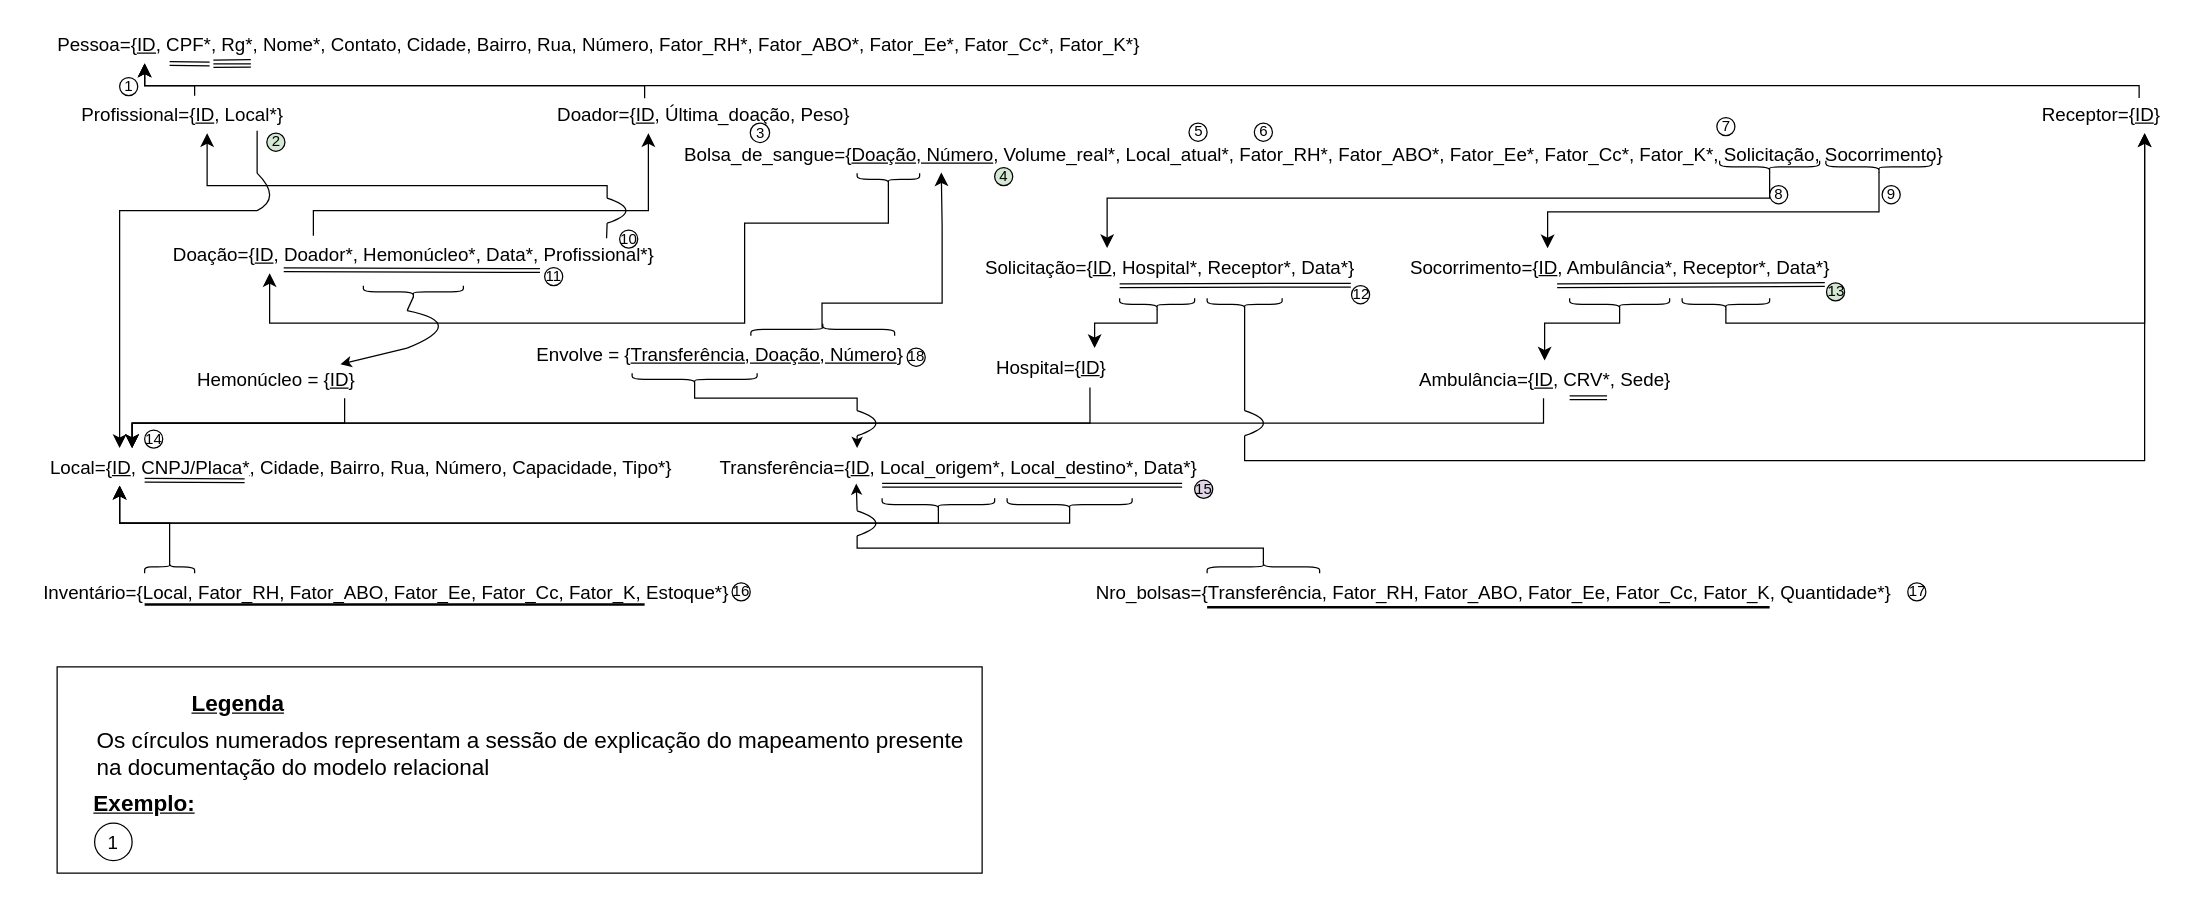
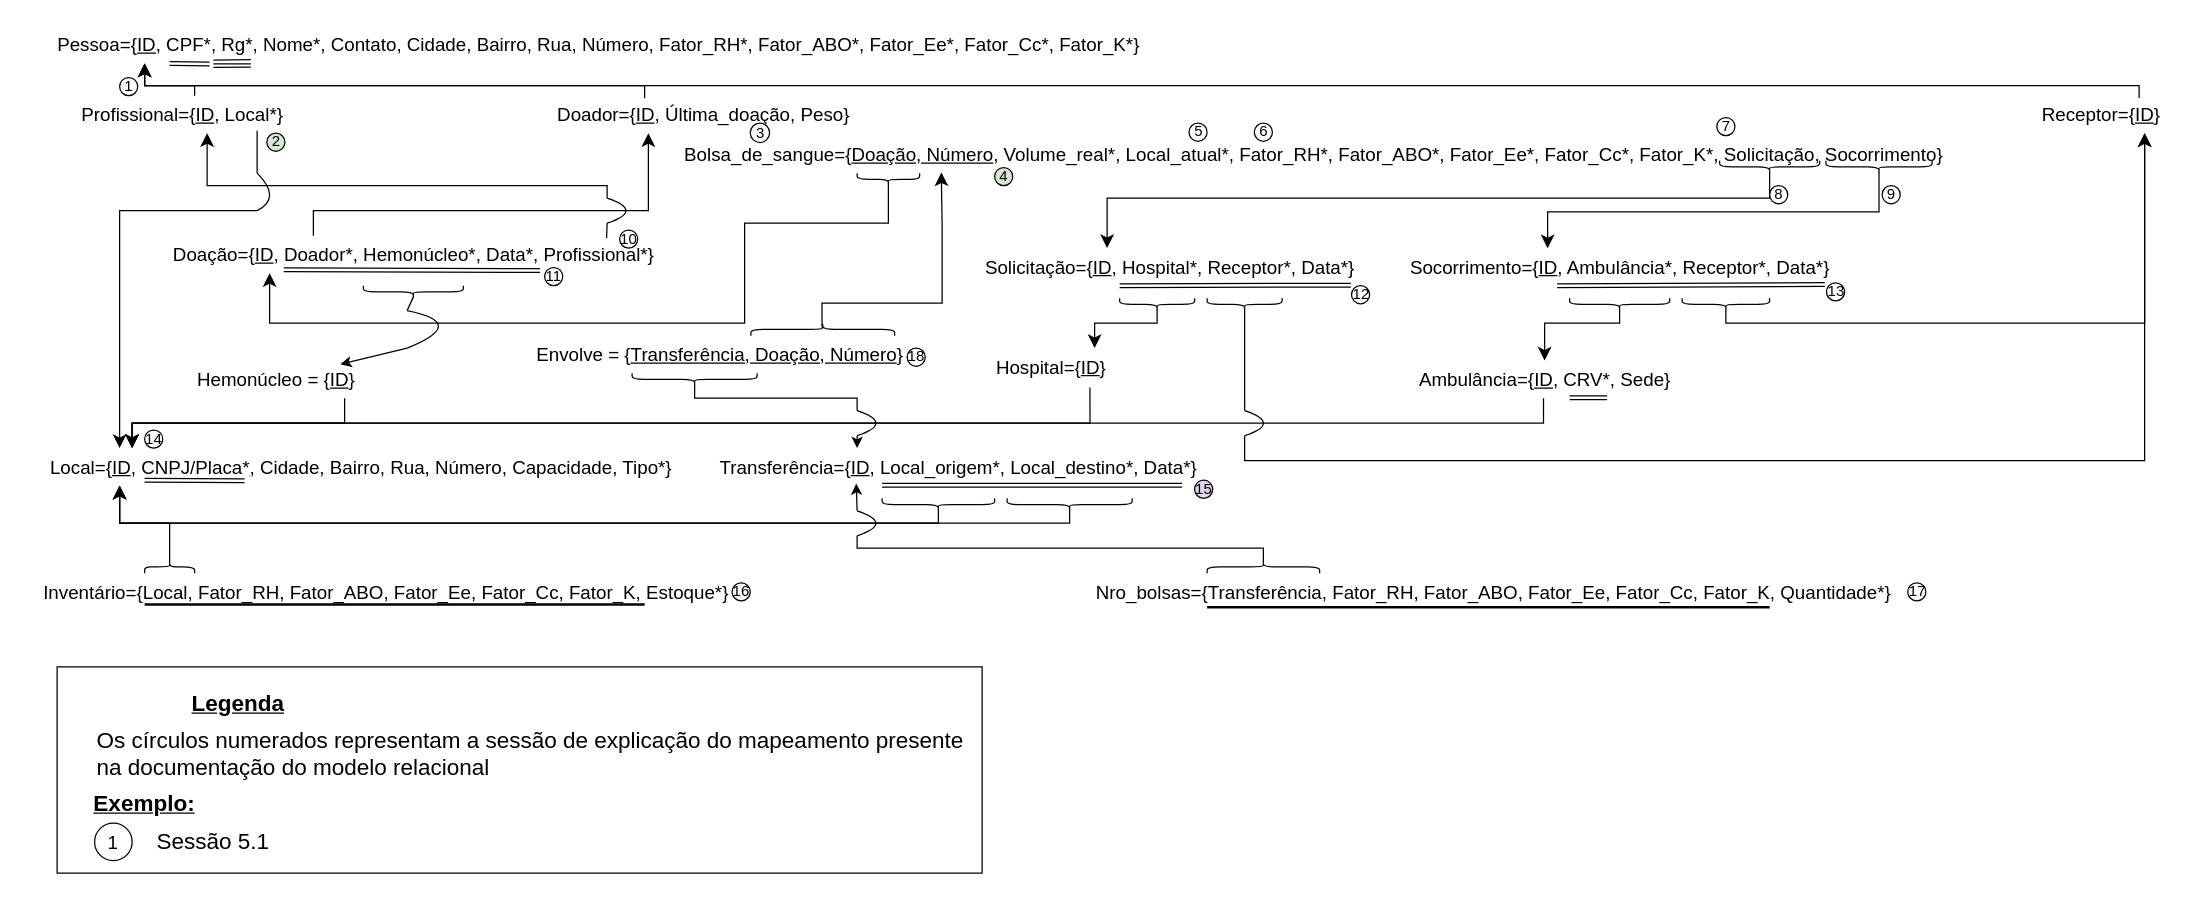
- <mxCell id="73" value="13" style="ellipse;whiteSpace=wrap;html=1;aspect=fixed;fillColor=#d5e8d4;" vertex="1" parent="1"><mxGeometry x="1460.5" y="225.75" width="14.5" height="14.5" as="geometry" /></mxCell>
+ <mxCell id="73" value="13" style="ellipse;whiteSpace=wrap;html=1;aspect=fixed;" vertex="1" parent="1"><mxGeometry x="1460.5" y="225.75" width="14.5" height="14.5" as="geometry" /></mxCell>
+ <mxCell id="86" value="&lt;font style=&quot;font-size: 18px;&quot;&gt;Sessão 5.1&lt;/font&gt;" style="text;strokeColor=none;align=center;fillColor=none;html=1;verticalAlign=middle;whiteSpace=wrap;rounded=0;" vertex="1" parent="1"><mxGeometry x="115" y="658" width="110" height="30" as="geometry" /></mxCell>
